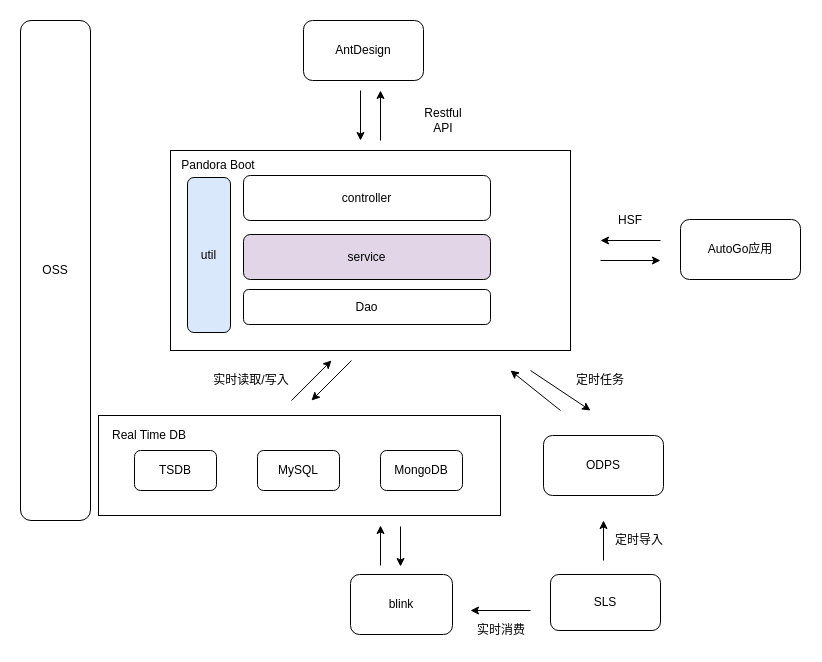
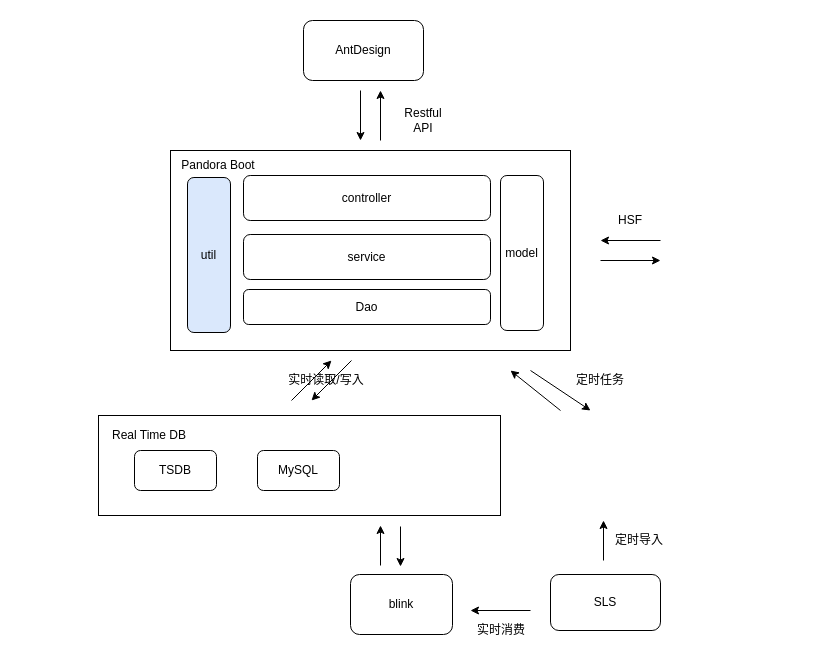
- <mxCell id="16" value="Restful API" style="text;html=1;strokeColor=none;fillColor=none;align=center;verticalAlign=middle;whiteSpace=wrap;rounded=0;" vertex="1" parent="1"><mxGeometry x="423" y="110" width="40" height="20" as="geometry" /></mxCell>
+ <mxCell id="16" value="Restful API" style="text;html=1;strokeColor=none;fillColor=none;align=center;verticalAlign=middle;whiteSpace=wrap;rounded=0;" vertex="1" parent="1"><mxGeometry x="403" y="110" width="40" height="20" as="geometry" /></mxCell>
- <mxCell id="10" value="AutoGo应用" style="rounded=1;whiteSpace=wrap;html=1;" vertex="1" parent="1"><mxGeometry x="680" y="219" width="120" height="60" as="geometry" /></mxCell>
+ <mxCell id="9" value="model" style="rounded=1;whiteSpace=wrap;html=1;" vertex="1" parent="1"><mxGeometry x="500" y="175" width="43" height="155" as="geometry" /></mxCell>
- <mxCell id="6" value="service" style="rounded=1;whiteSpace=wrap;html=1;fillColor=#e1d5e7;" vertex="1" parent="1"><mxGeometry x="243" y="234" width="247" height="45" as="geometry" /></mxCell>
+ <mxCell id="6" value="service" style="rounded=1;whiteSpace=wrap;html=1;" vertex="1" parent="1"><mxGeometry x="243" y="234" width="247" height="45" as="geometry" /></mxCell>
- <mxCell id="32" value="OSS" style="rounded=1;whiteSpace=wrap;html=1;" vertex="1" parent="1"><mxGeometry x="20" y="20" width="70" height="500" as="geometry" /></mxCell>
- <mxCell id="31" value="实时读取/写入" style="text;html=1;strokeColor=none;fillColor=none;align=center;verticalAlign=middle;whiteSpace=wrap;rounded=0;" vertex="1" parent="23"><mxGeometry x="113" y="10" width="80" height="20" as="geometry" /></mxCell>
+ <mxCell id="31" value="实时读取/写入" style="text;html=1;strokeColor=none;fillColor=none;align=center;verticalAlign=middle;whiteSpace=wrap;rounded=0;" vertex="1" parent="23"><mxGeometry x="188" y="10" width="80" height="20" as="geometry" /></mxCell>
- <mxCell id="17" value="ODPS" style="rounded=1;whiteSpace=wrap;html=1;" vertex="1" parent="1"><mxGeometry x="543" y="435" width="120" height="60" as="geometry" /></mxCell>
- <mxCell id="27" value="MongoDB" style="rounded=1;whiteSpace=wrap;html=1;" vertex="1" parent="23"><mxGeometry x="282" y="90" width="82" height="40" as="geometry" /></mxCell>
